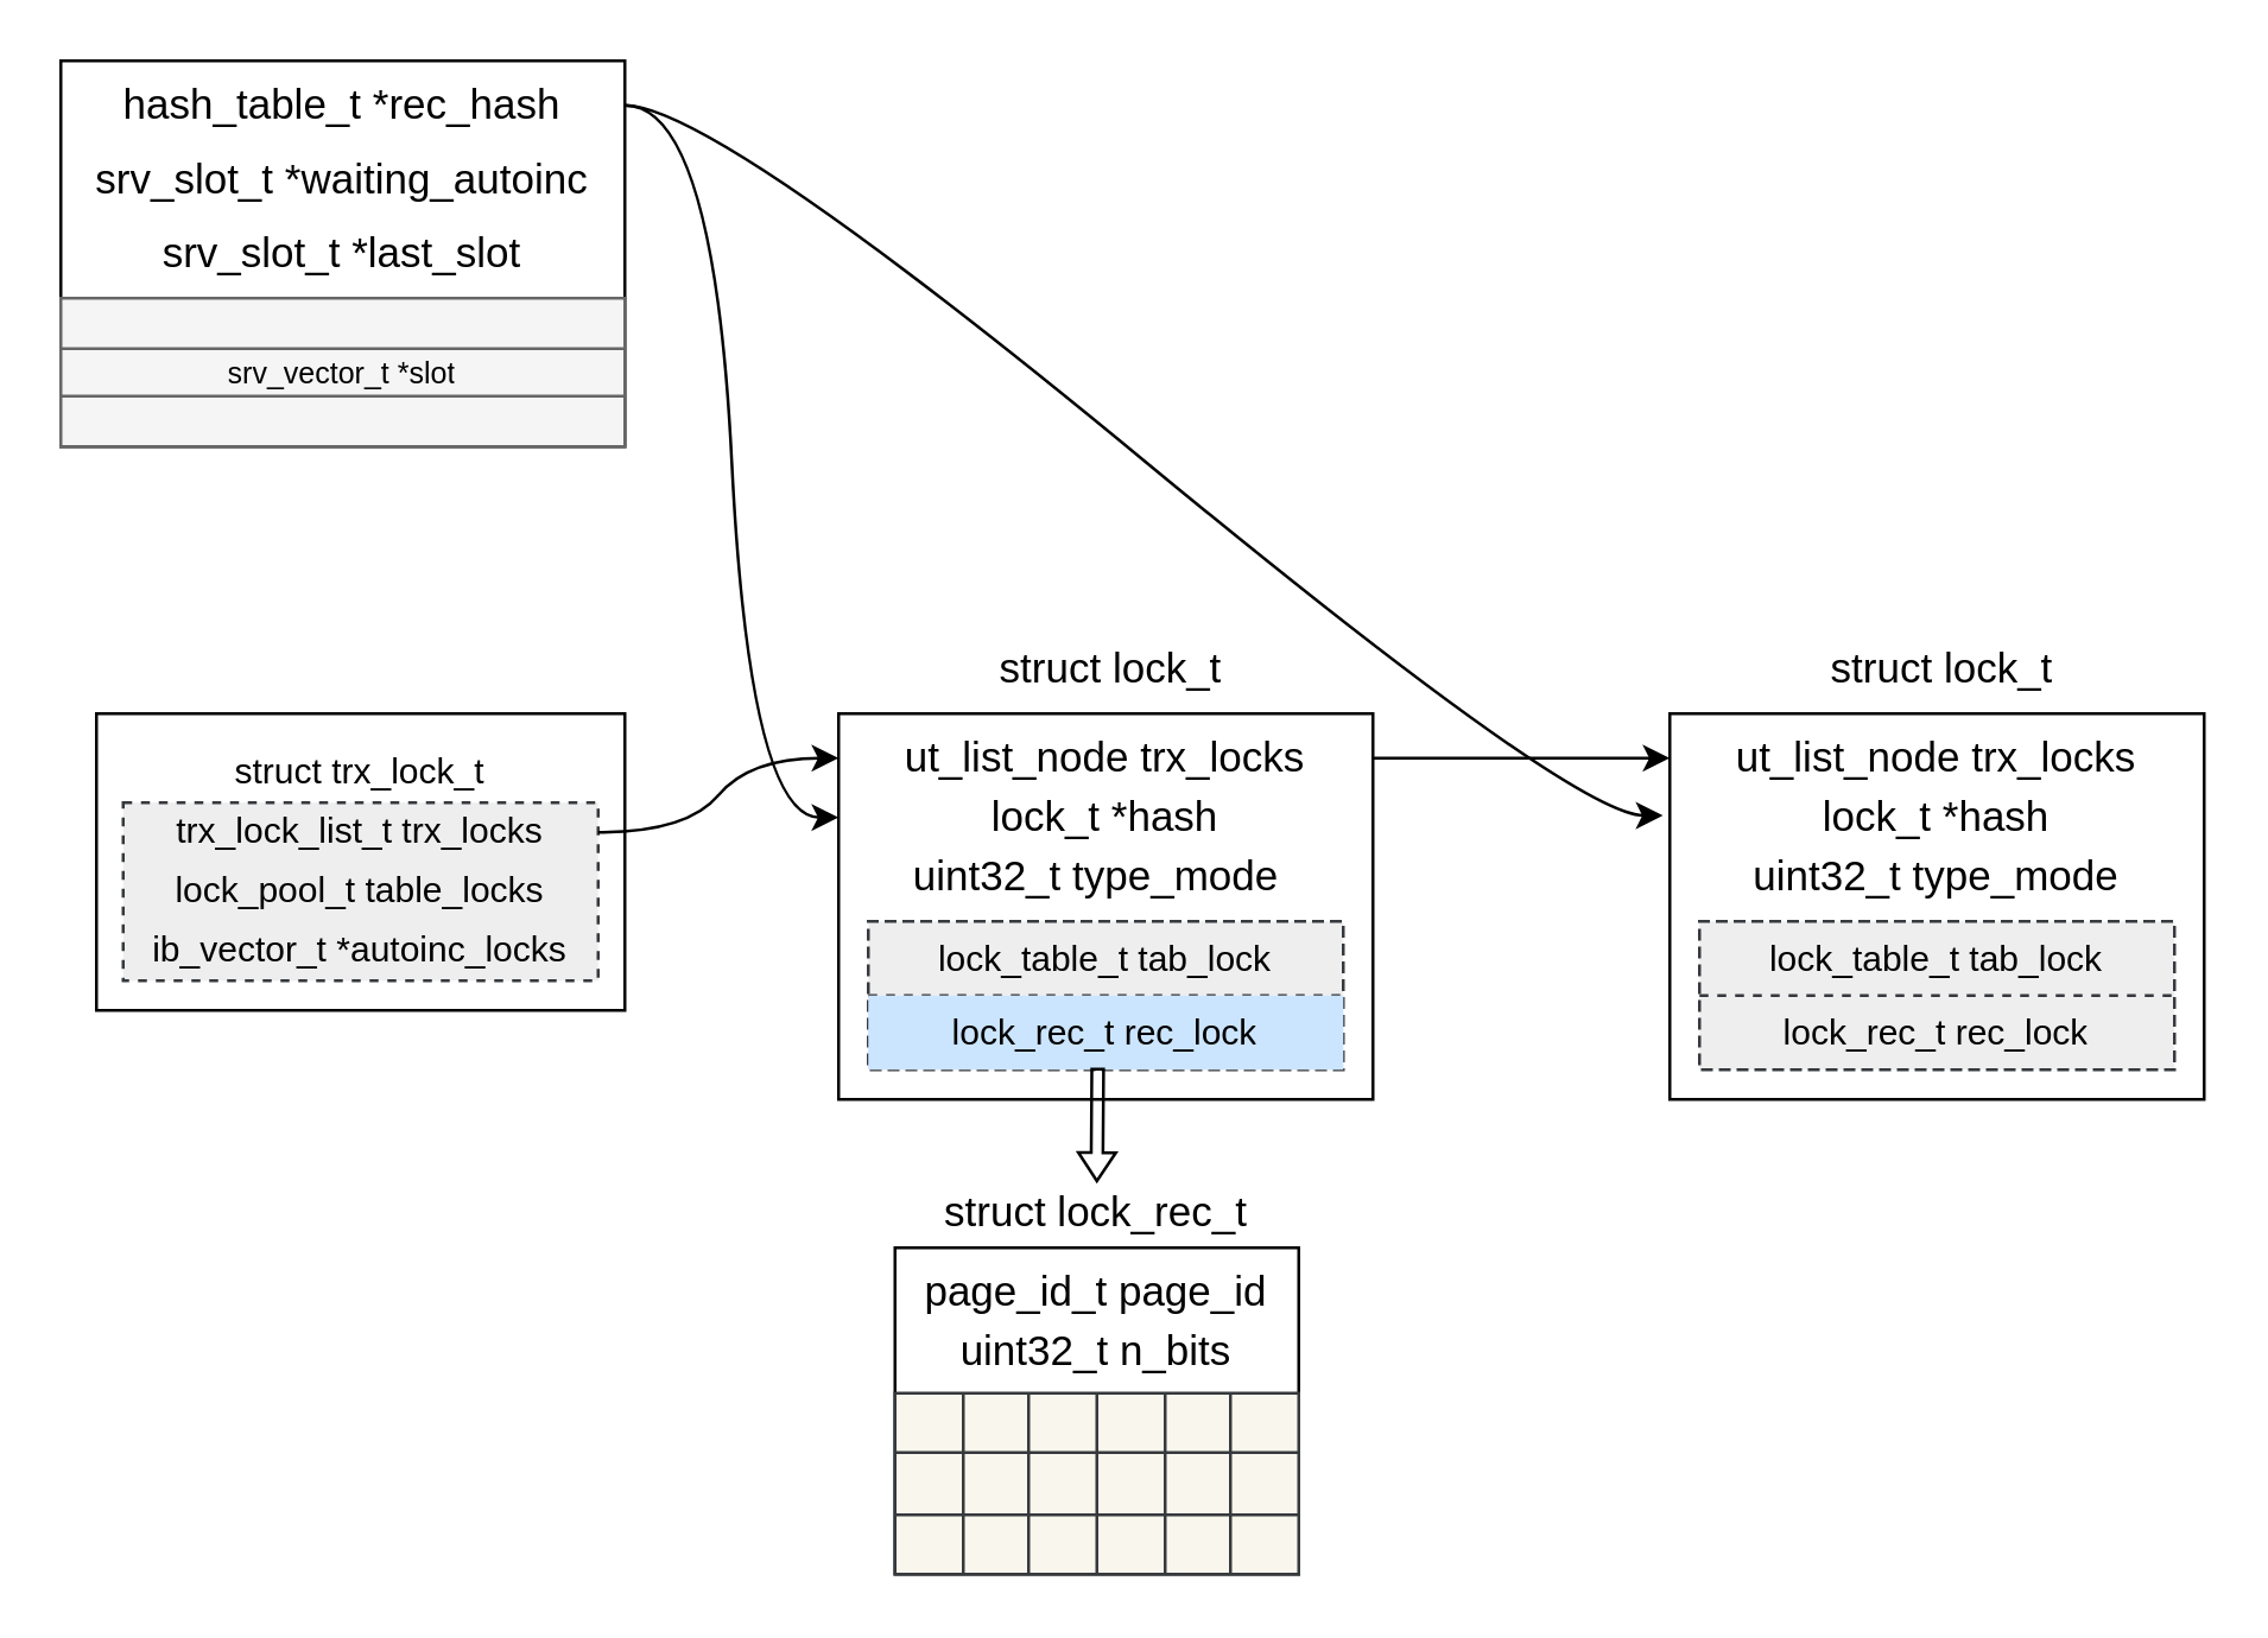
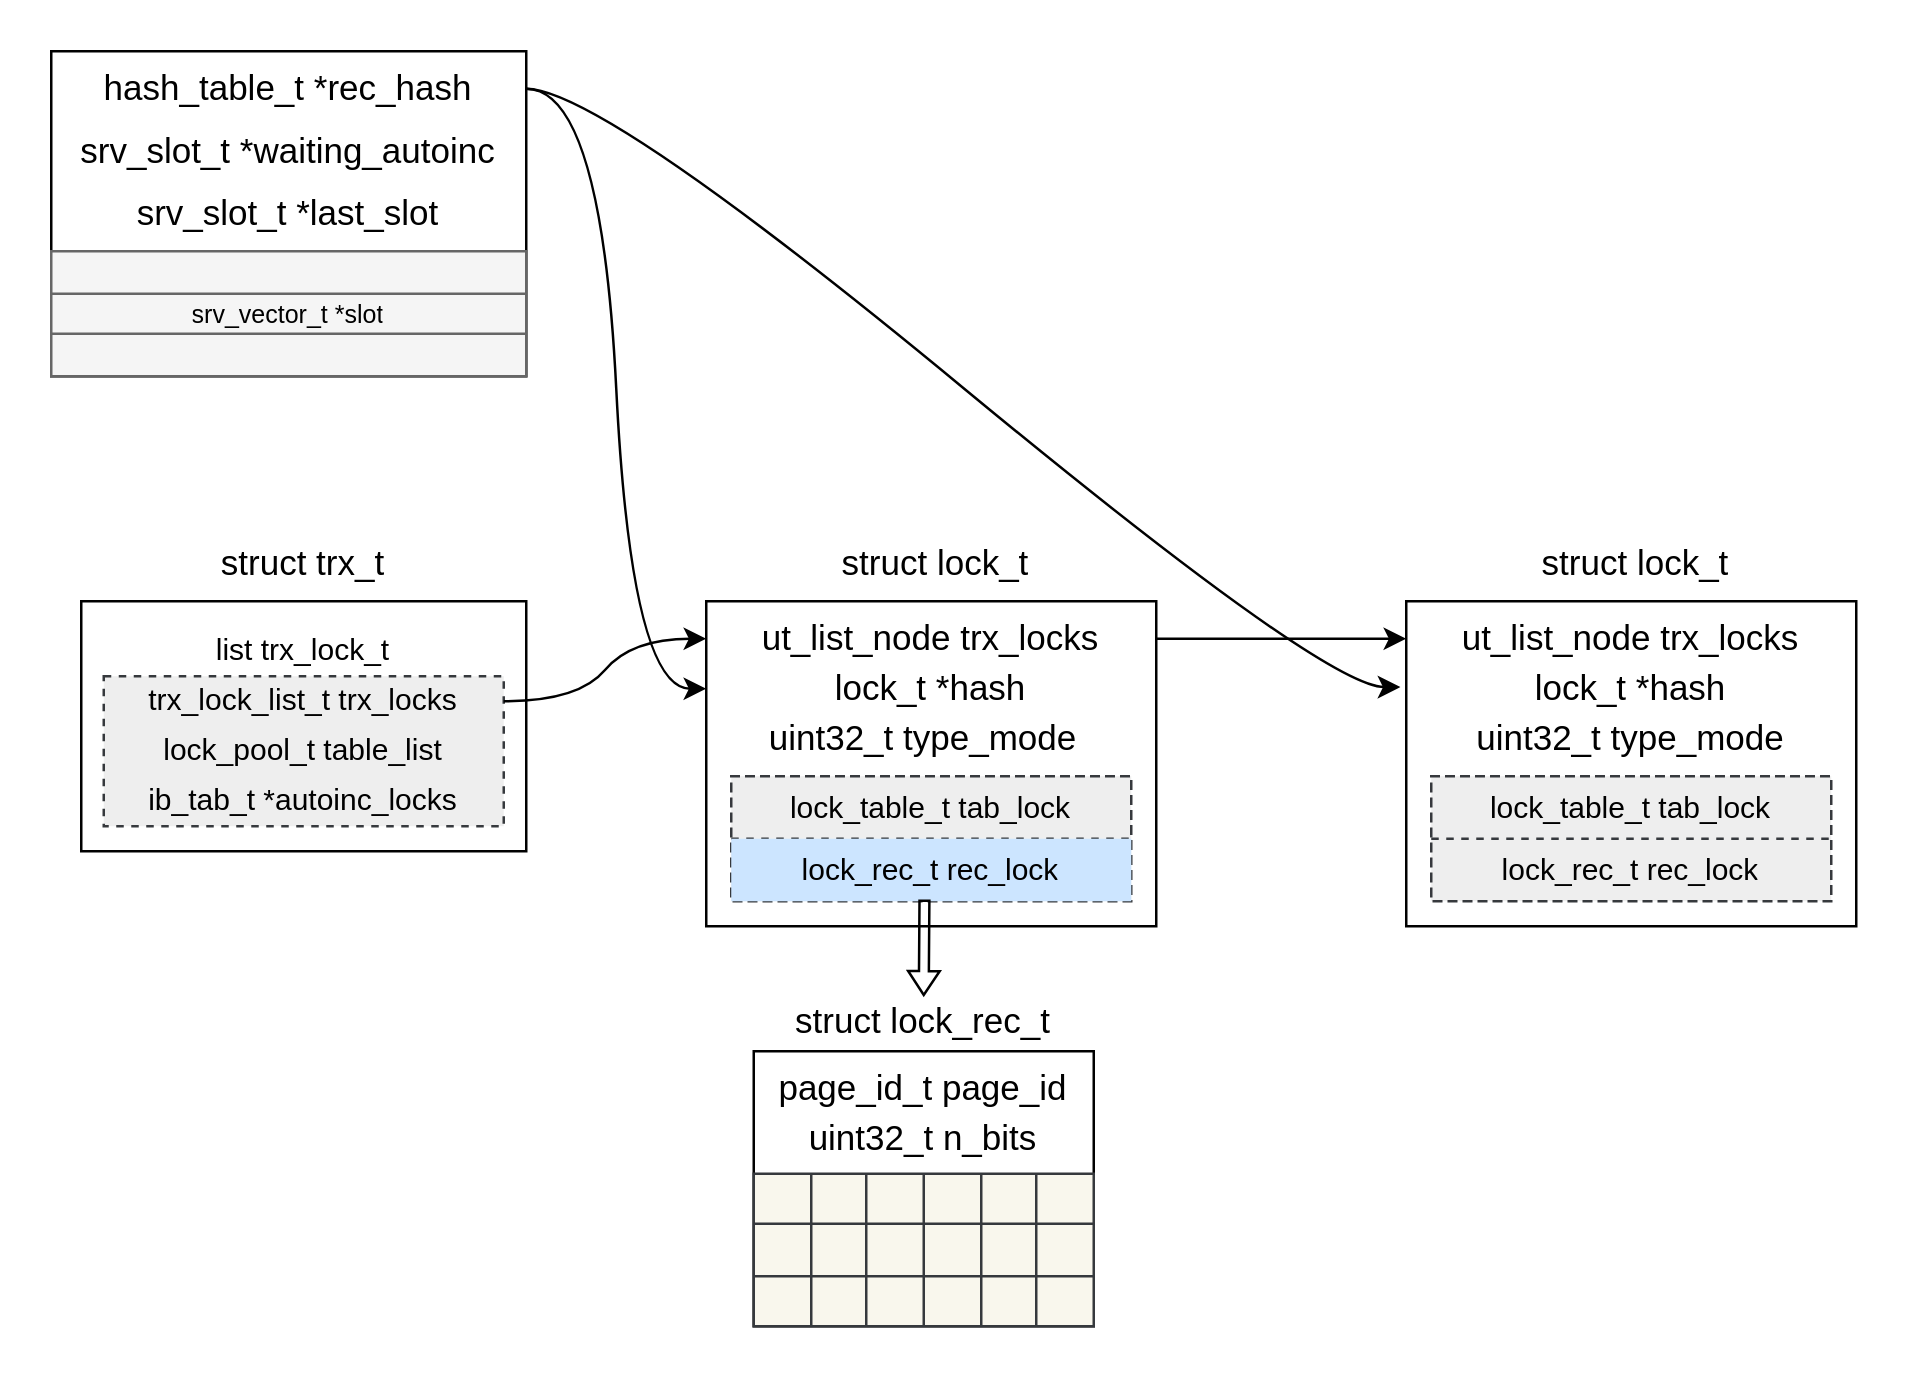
+ <mxCell id="38" value="&lt;font style=&quot;font-size: 14px;&quot;&gt;struct trx_t&lt;/font&gt;" style="text;html=1;strokeColor=none;fillColor=none;align=center;verticalAlign=middle;whiteSpace=wrap;rounded=0;" parent="1" vertex="1"><mxGeometry x="65" y="210" width="112" height="30" as="geometry" /></mxCell>
- <mxCell id="40" value="&lt;font style=&quot;font-size: 12px;&quot;&gt;struct trx_lock_t&lt;/font&gt;" style="text;html=1;strokeColor=none;fillColor=none;align=center;verticalAlign=middle;whiteSpace=wrap;rounded=0;" parent="1" vertex="1"><mxGeometry x="65" y="250" width="112" height="20" as="geometry" /></mxCell>
+ <mxCell id="40" value="&lt;font style=&quot;font-size: 12px;&quot;&gt;list trx_lock_t&lt;/font&gt;" style="text;html=1;strokeColor=none;fillColor=none;align=center;verticalAlign=middle;whiteSpace=wrap;rounded=0;" parent="1" vertex="1"><mxGeometry x="65" y="250" width="112" height="20" as="geometry" /></mxCell>
- <mxCell id="42" value="&lt;font style=&quot;font-size: 12px;&quot;&gt;lock_pool_t table_locks&lt;/font&gt;" style="text;html=1;strokeColor=none;fillColor=none;align=center;verticalAlign=middle;whiteSpace=wrap;rounded=0;" parent="1" vertex="1"><mxGeometry x="41" y="290" width="160" height="20" as="geometry" /></mxCell>
+ <mxCell id="42" value="&lt;font style=&quot;font-size: 12px;&quot;&gt;lock_pool_t table_list&lt;/font&gt;" style="text;html=1;strokeColor=none;fillColor=none;align=center;verticalAlign=middle;whiteSpace=wrap;rounded=0;" parent="1" vertex="1"><mxGeometry x="41" y="290" width="160" height="20" as="geometry" /></mxCell>
- <mxCell id="43" value="&lt;font style=&quot;font-size: 12px;&quot;&gt;ib_vector_t *autoinc_locks&lt;/font&gt;" style="text;html=1;strokeColor=none;fillColor=none;align=center;verticalAlign=middle;whiteSpace=wrap;rounded=0;" parent="1" vertex="1"><mxGeometry x="41" y="310" width="160" height="20" as="geometry" /></mxCell>
+ <mxCell id="43" value="&lt;font style=&quot;font-size: 12px;&quot;&gt;ib_tab_t *autoinc_locks&lt;/font&gt;" style="text;html=1;strokeColor=none;fillColor=none;align=center;verticalAlign=middle;whiteSpace=wrap;rounded=0;" parent="1" vertex="1"><mxGeometry x="41" y="310" width="160" height="20" as="geometry" /></mxCell>
